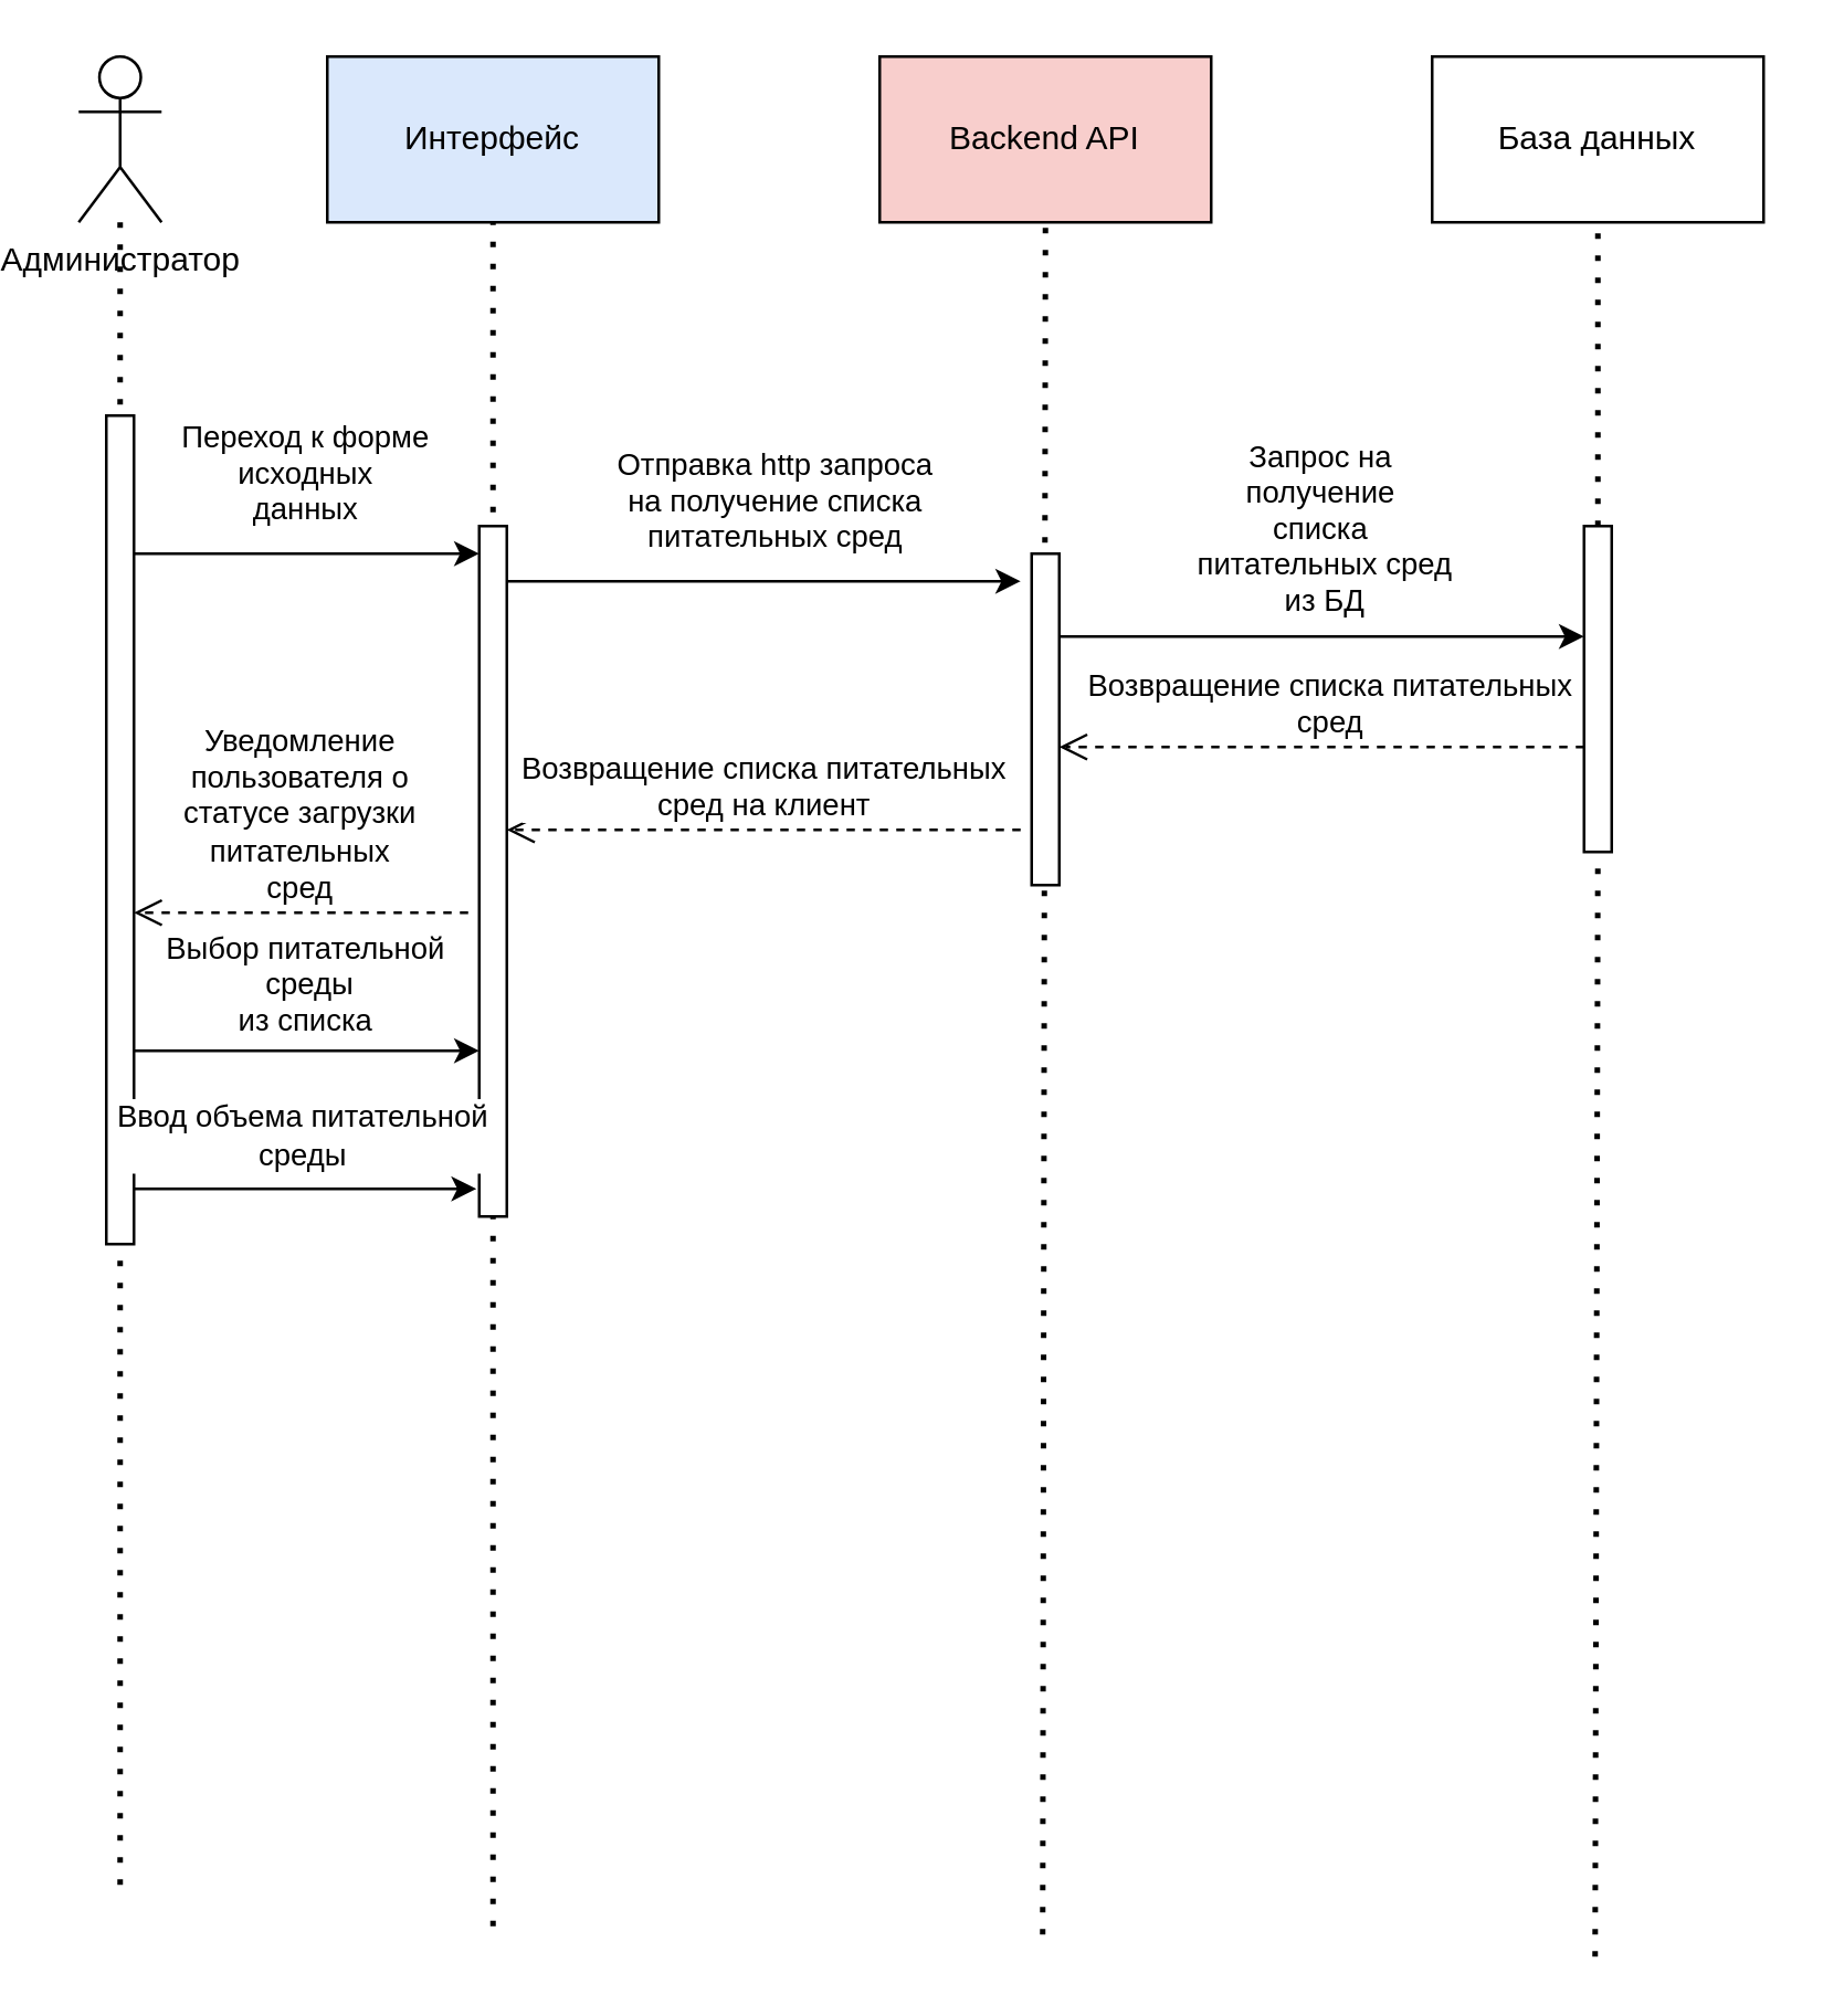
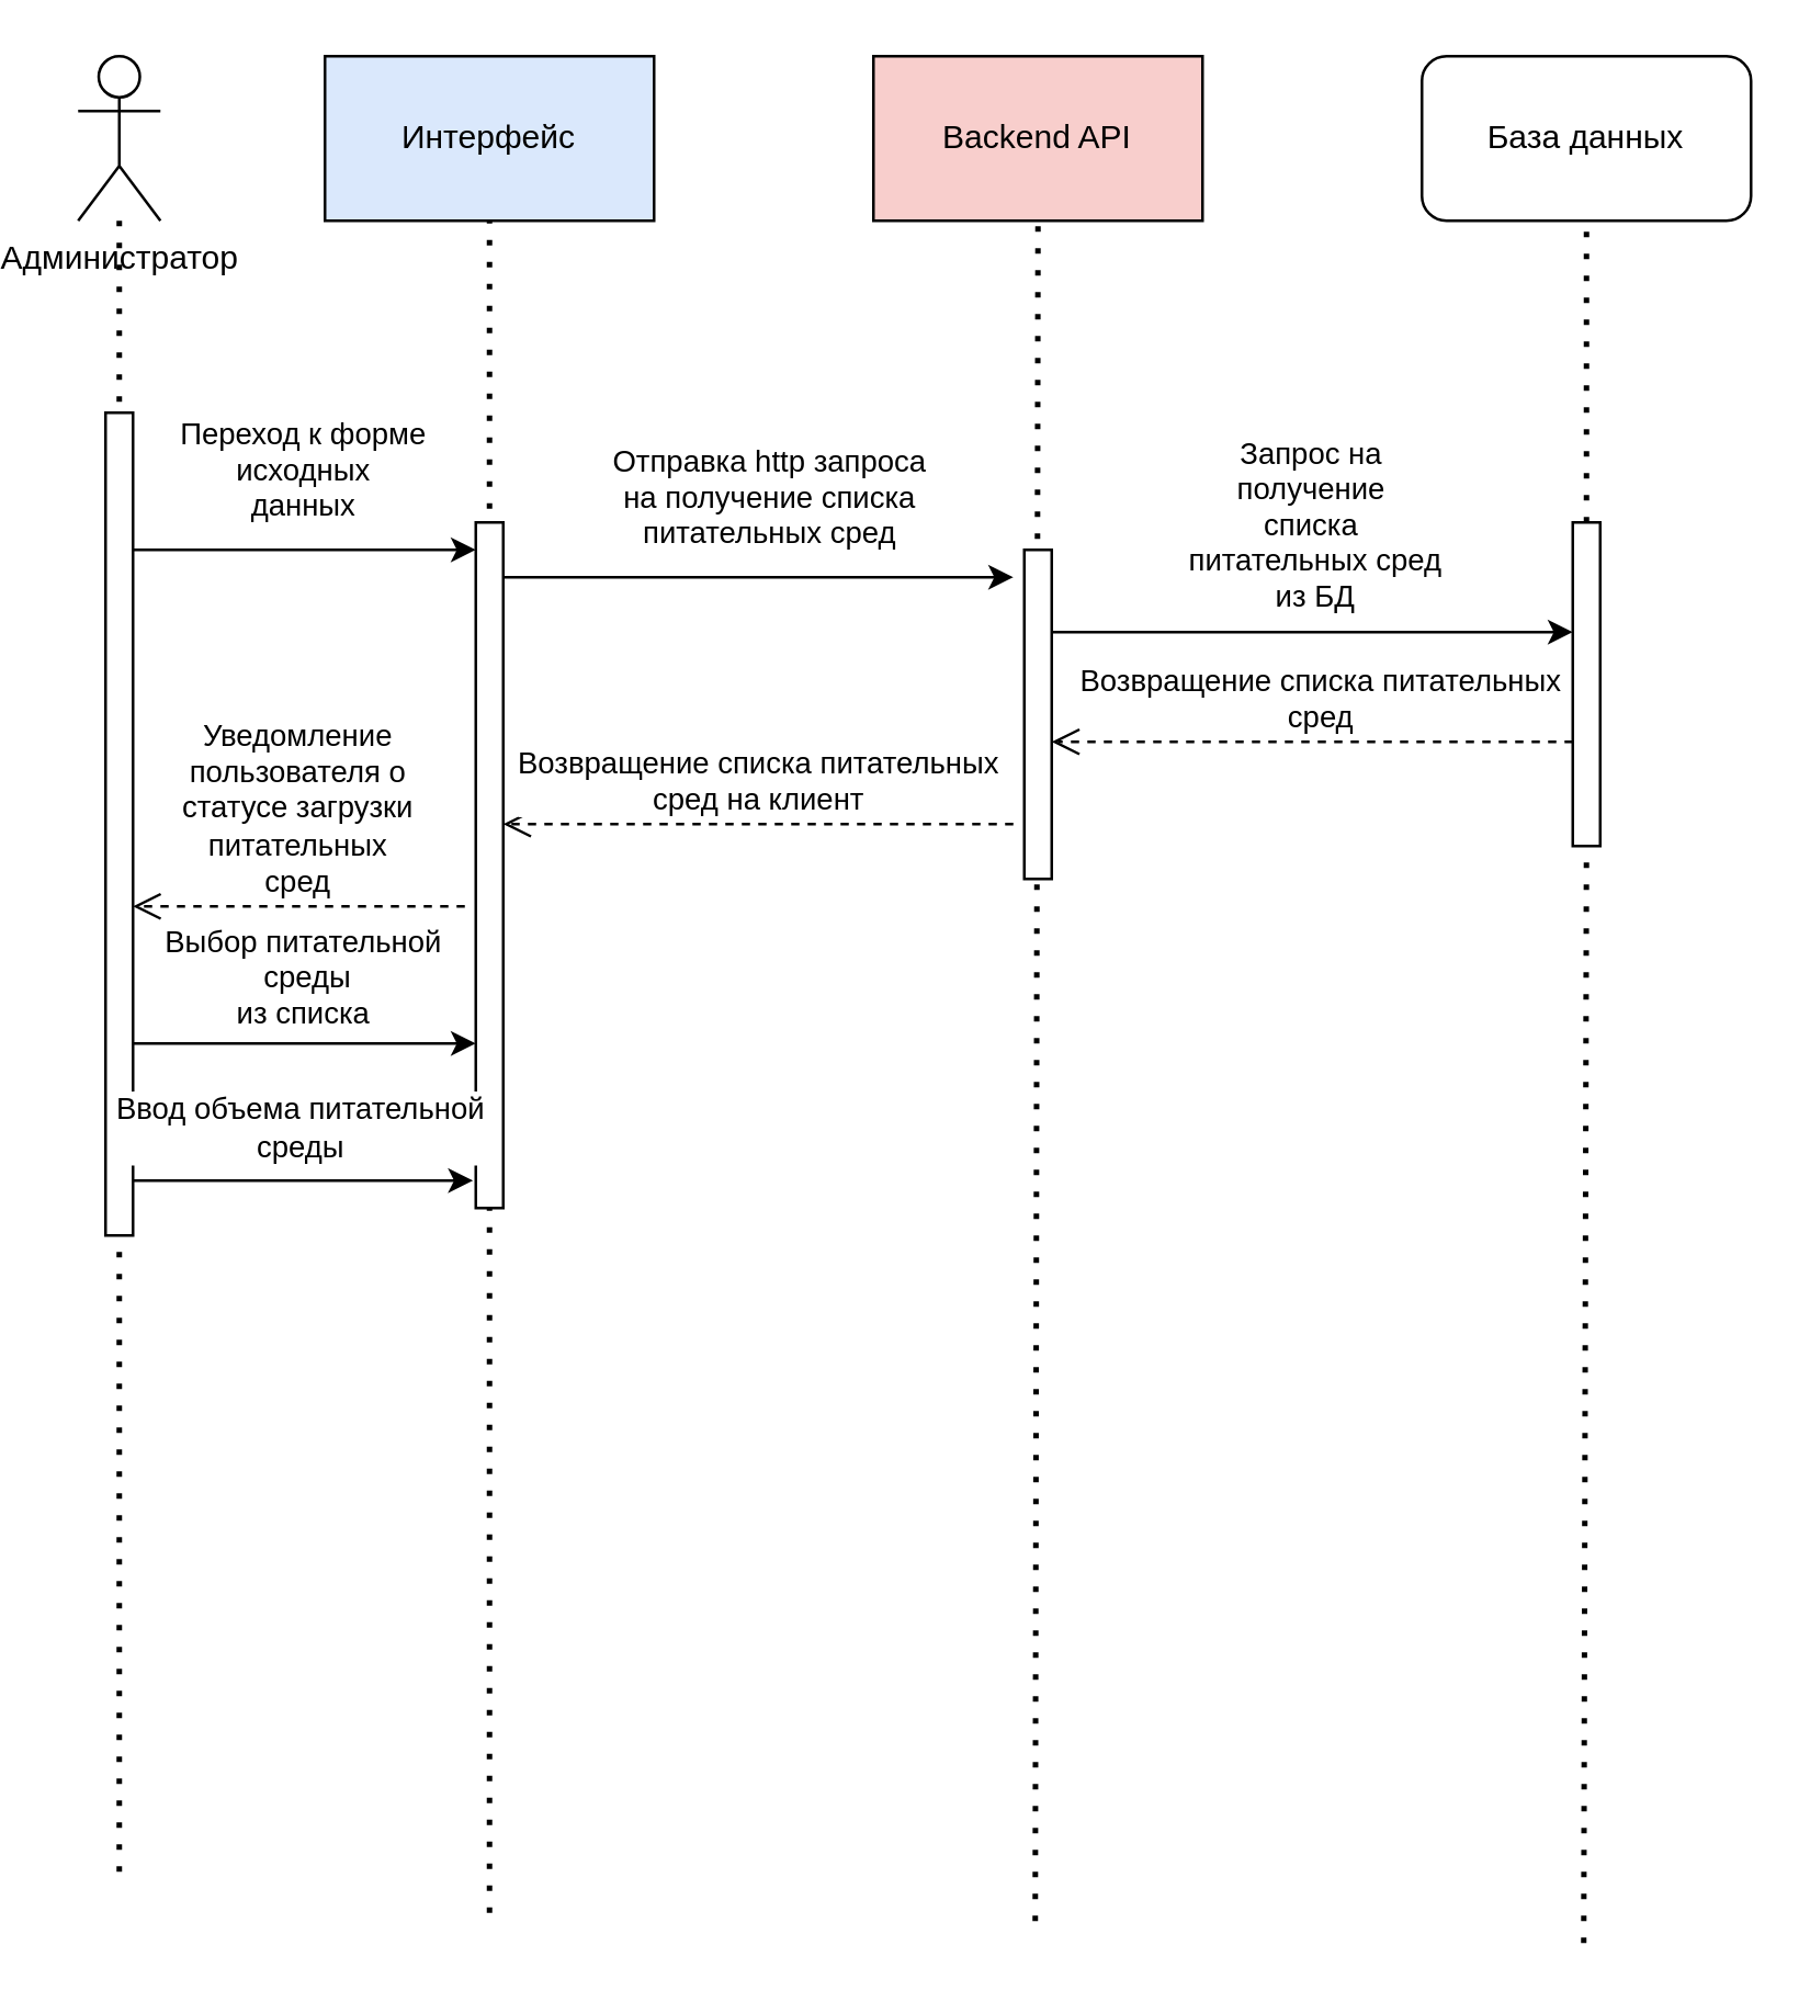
- <mxCell id="12" value="База данных" style="rounded=0;whiteSpace=wrap;html=1;" vertex="1" parent="1"><mxGeometry x="510" y="20" width="120" height="60" as="geometry" /></mxCell>
+ <mxCell id="12" value="База данных" style="whiteSpace=wrap;html=1;rounded=1;" vertex="1" parent="1"><mxGeometry x="510" y="20" width="120" height="60" as="geometry" /></mxCell>
